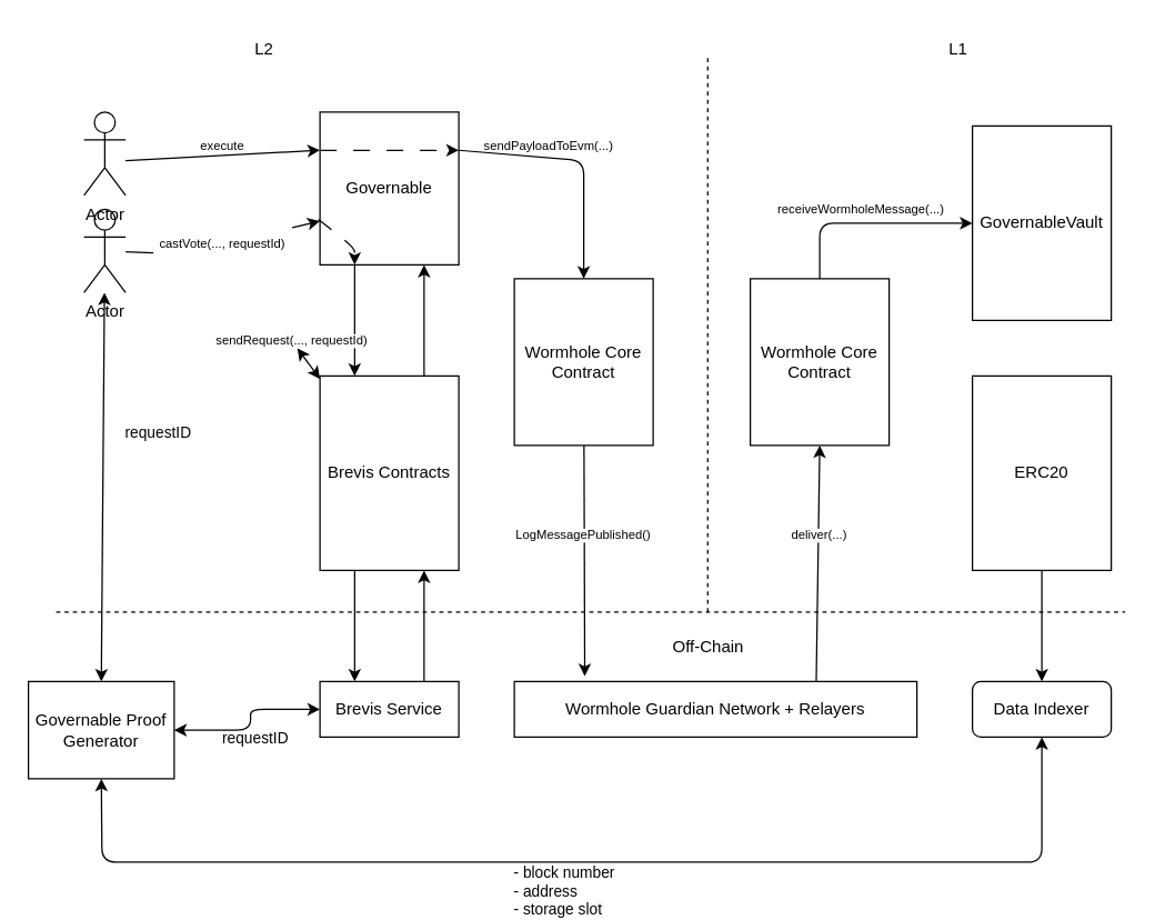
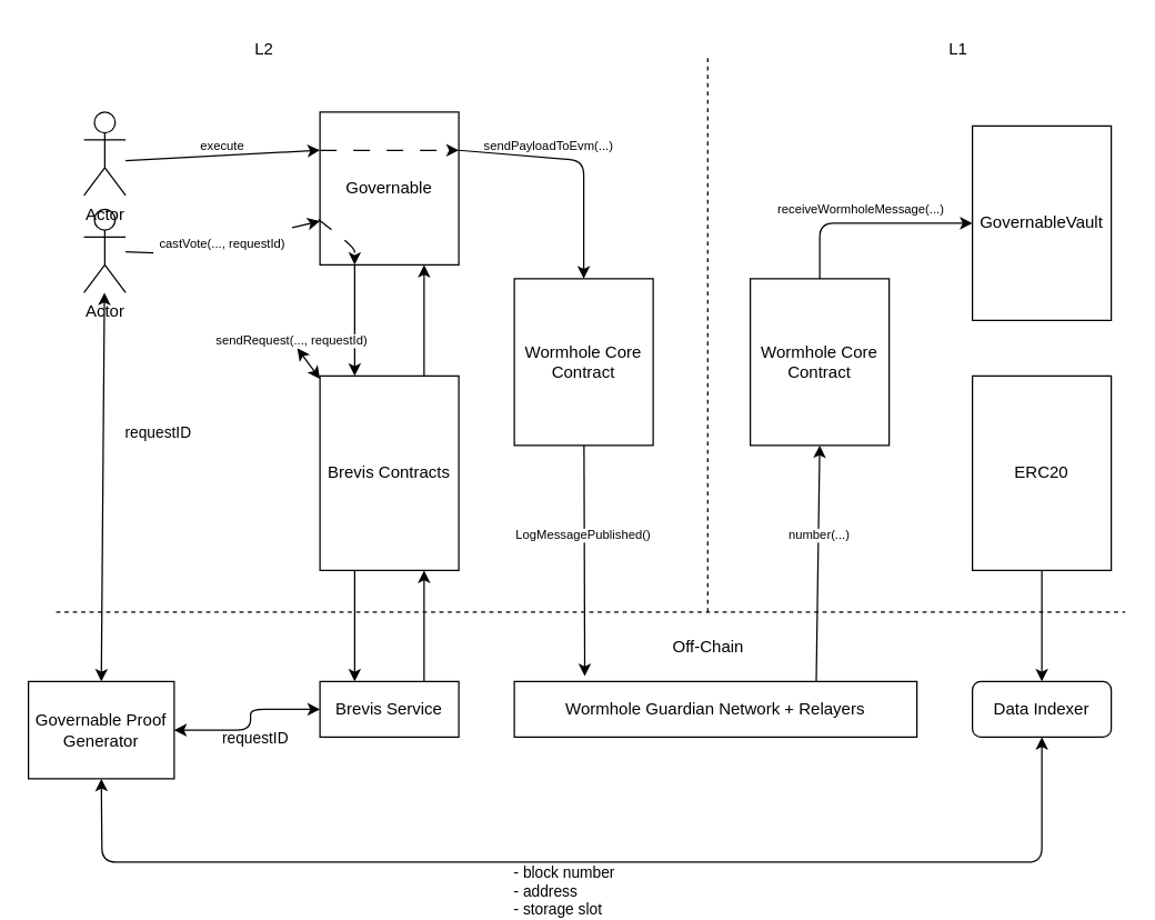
- <mxCell id="45" value="deliver(...)" style="text;html=1;strokeColor=none;fillColor=#FFFFFF;align=center;verticalAlign=middle;whiteSpace=wrap;rounded=0;labelBackgroundColor=none;fontColor=#000000;fontSize=9;" vertex="1" parent="1"><mxGeometry x="530" y="380" width="120" height="10" as="geometry" /></mxCell>
+ <mxCell id="45" value="number(...)" style="text;html=1;strokeColor=none;fillColor=#FFFFFF;align=center;verticalAlign=middle;whiteSpace=wrap;rounded=0;labelBackgroundColor=none;fontColor=#000000;fontSize=9;" vertex="1" parent="1"><mxGeometry x="530" y="380" width="120" height="10" as="geometry" /></mxCell>
